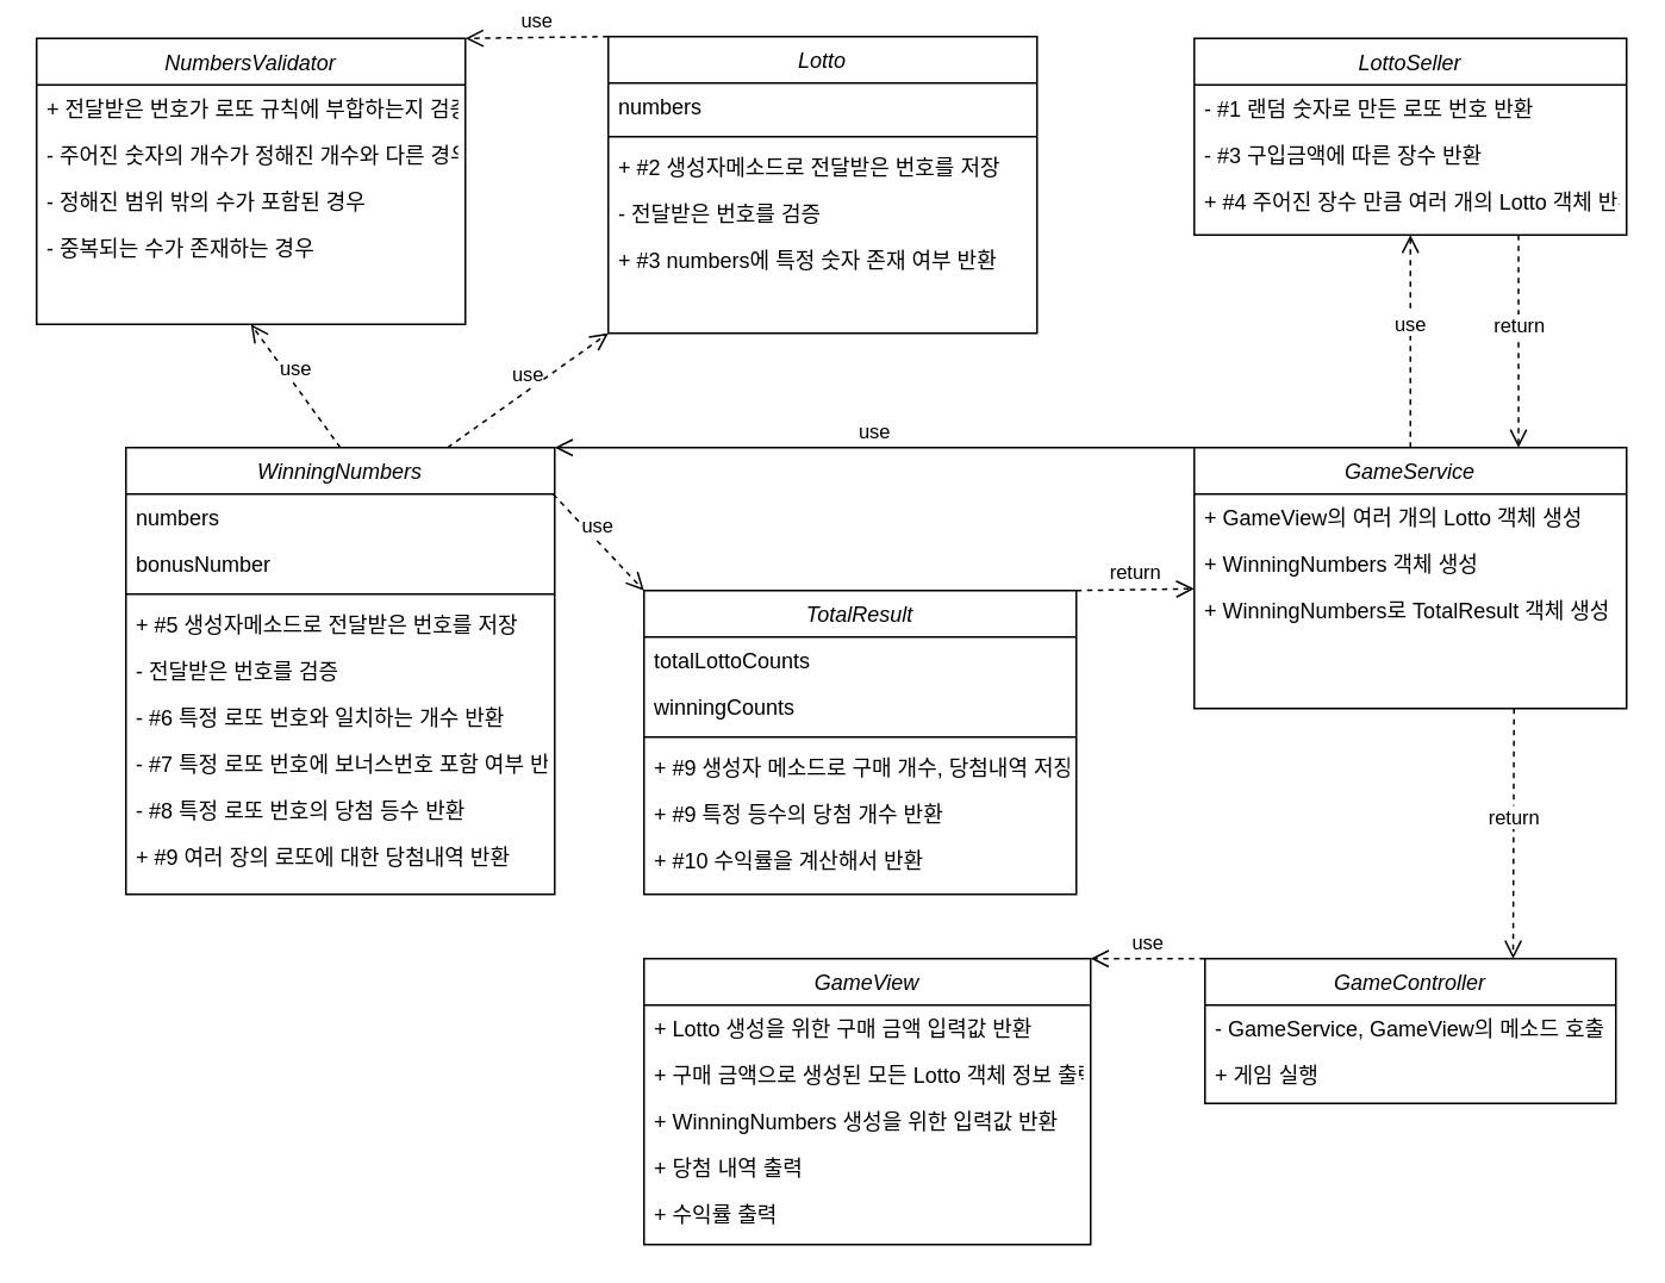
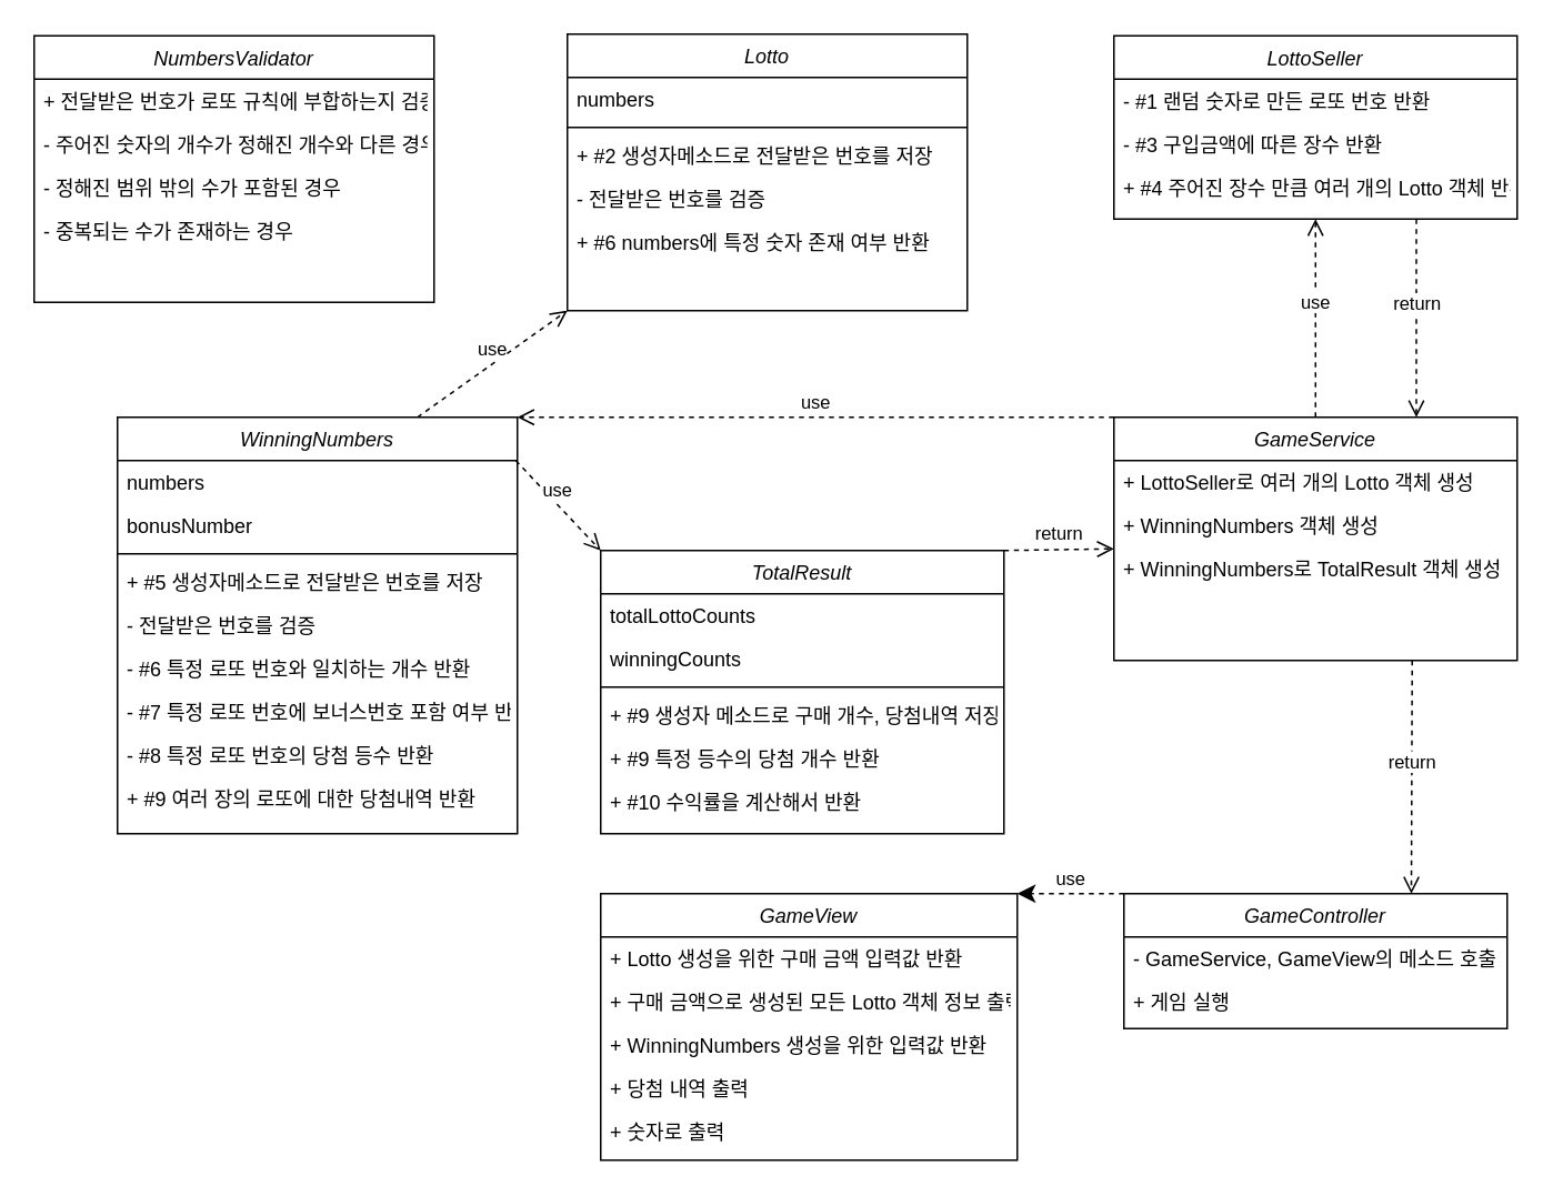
- <mxCell id="27" value="use" style="html=1;verticalAlign=bottom;endArrow=open;dashed=1;endSize=8;rounded=0;exitX=0;exitY=0;exitDx=0;exitDy=0;entryX=1;entryY=0;entryDx=0;entryDy=0;" edge="1" parent="1" source="2" target="22"><mxGeometry relative="1" as="geometry"><mxPoint x="270" y="100" as="sourcePoint" /><mxPoint x="190" y="100" as="targetPoint" /></mxGeometry></mxCell>
- <mxCell id="7" value="+ #3 numbers에 특정 숫자 존재 여부 반환" style="text;align=left;verticalAlign=top;spacingLeft=4;spacingRight=4;overflow=hidden;rotatable=0;points=[[0,0.5],[1,0.5]];portConstraint=eastwest;" vertex="1" parent="2"><mxGeometry y="112" width="240" height="26" as="geometry" /></mxCell>
+ <mxCell id="7" value="+ #6 numbers에 특정 숫자 존재 여부 반환" style="text;align=left;verticalAlign=top;spacingLeft=4;spacingRight=4;overflow=hidden;rotatable=0;points=[[0,0.5],[1,0.5]];portConstraint=eastwest;" vertex="1" parent="2"><mxGeometry y="112" width="240" height="26" as="geometry" /></mxCell>
- <mxCell id="28" value="use" style="html=1;verticalAlign=bottom;endArrow=open;dashed=1;endSize=8;rounded=0;entryX=0.5;entryY=1;entryDx=0;entryDy=0;exitX=0.5;exitY=0;exitDx=0;exitDy=0;" edge="1" parent="1" source="12" target="22"><mxGeometry relative="1" as="geometry"><mxPoint x="260" y="246" as="sourcePoint" /><mxPoint x="510" y="110" as="targetPoint" /></mxGeometry></mxCell>
- <mxCell id="41" value="use" style="html=1;verticalAlign=bottom;endArrow=open;dashed=0;endSize=8;rounded=0;exitX=0;exitY=0;exitDx=0;exitDy=0;entryX=1;entryY=0;entryDx=0;entryDy=0;" edge="1" parent="1" source="30" target="12"><mxGeometry relative="1" as="geometry"><mxPoint x="550" y="216" as="sourcePoint" /><mxPoint x="470" y="216" as="targetPoint" /></mxGeometry></mxCell>
+ <mxCell id="41" value="use" style="html=1;verticalAlign=bottom;endArrow=open;dashed=1;endSize=8;rounded=0;exitX=0;exitY=0;exitDx=0;exitDy=0;entryX=1;entryY=0;entryDx=0;entryDy=0;" edge="1" parent="1" source="30" target="12"><mxGeometry relative="1" as="geometry"><mxPoint x="550" y="216" as="sourcePoint" /><mxPoint x="470" y="216" as="targetPoint" /></mxGeometry></mxCell>
- <mxCell id="31" value="+ GameView의 여러 개의 Lotto 객체 생성" style="text;align=left;verticalAlign=top;spacingLeft=4;spacingRight=4;overflow=hidden;rotatable=0;points=[[0,0.5],[1,0.5]];portConstraint=eastwest;" vertex="1" parent="30"><mxGeometry y="26" width="242" height="26" as="geometry" /></mxCell>
+ <mxCell id="31" value="+ LottoSeller로 여러 개의 Lotto 객체 생성" style="text;align=left;verticalAlign=top;spacingLeft=4;spacingRight=4;overflow=hidden;rotatable=0;points=[[0,0.5],[1,0.5]];portConstraint=eastwest;" vertex="1" parent="30"><mxGeometry y="26" width="242" height="26" as="geometry" /></mxCell>
- <mxCell id="45" value="use" style="html=1;verticalAlign=bottom;endArrow=open;dashed=1;endSize=8;rounded=0;exitX=0;exitY=0;exitDx=0;exitDy=0;entryX=1;entryY=0;entryDx=0;entryDy=0;" edge="1" parent="1" source="42" target="34"><mxGeometry relative="1" as="geometry"><mxPoint x="550" y="216" as="sourcePoint" /><mxPoint x="470" y="216" as="targetPoint" /></mxGeometry></mxCell>
+ <mxCell id="45" value="use" style="html=1;verticalAlign=bottom;endArrow=classic;dashed=1;endSize=8;rounded=0;exitX=0;exitY=0;exitDx=0;exitDy=0;entryX=1;entryY=0;entryDx=0;entryDy=0;" edge="1" parent="1" source="42" target="34"><mxGeometry relative="1" as="geometry"><mxPoint x="550" y="216" as="sourcePoint" /><mxPoint x="470" y="216" as="targetPoint" /></mxGeometry></mxCell>
- <mxCell id="39" value="+ 수익률 출력&#10;" style="text;align=left;verticalAlign=top;spacingLeft=4;spacingRight=4;overflow=hidden;rotatable=0;points=[[0,0.5],[1,0.5]];portConstraint=eastwest;rounded=0;shadow=0;html=0;" vertex="1" parent="34"><mxGeometry y="130" width="250" height="26" as="geometry" /></mxCell>
+ <mxCell id="39" value="+ 숫자로 출력&#10;" style="text;align=left;verticalAlign=top;spacingLeft=4;spacingRight=4;overflow=hidden;rotatable=0;points=[[0,0.5],[1,0.5]];portConstraint=eastwest;rounded=0;shadow=0;html=0;" vertex="1" parent="34"><mxGeometry y="130" width="250" height="26" as="geometry" /></mxCell>
